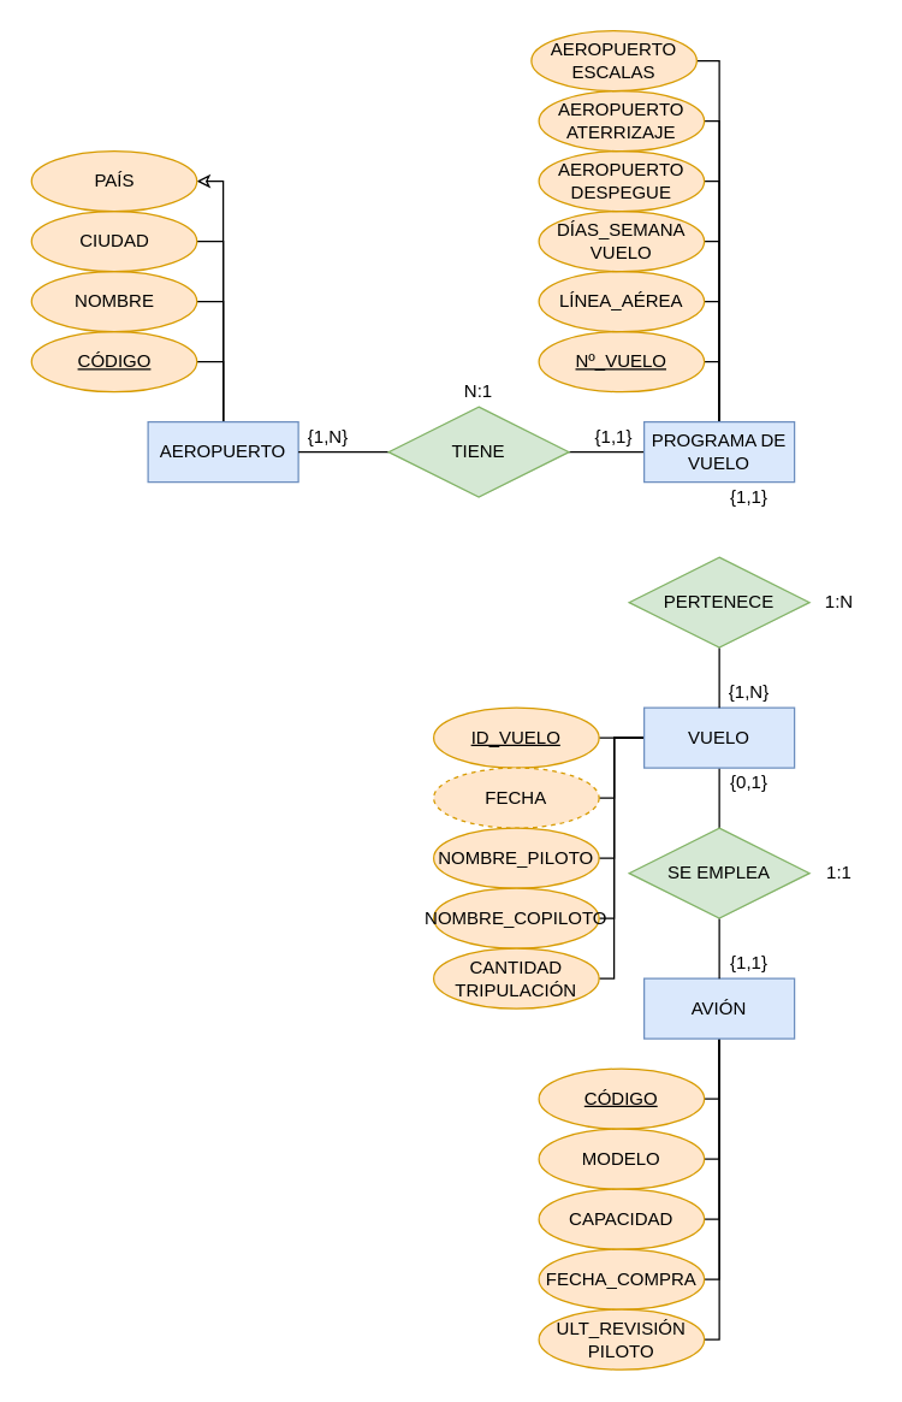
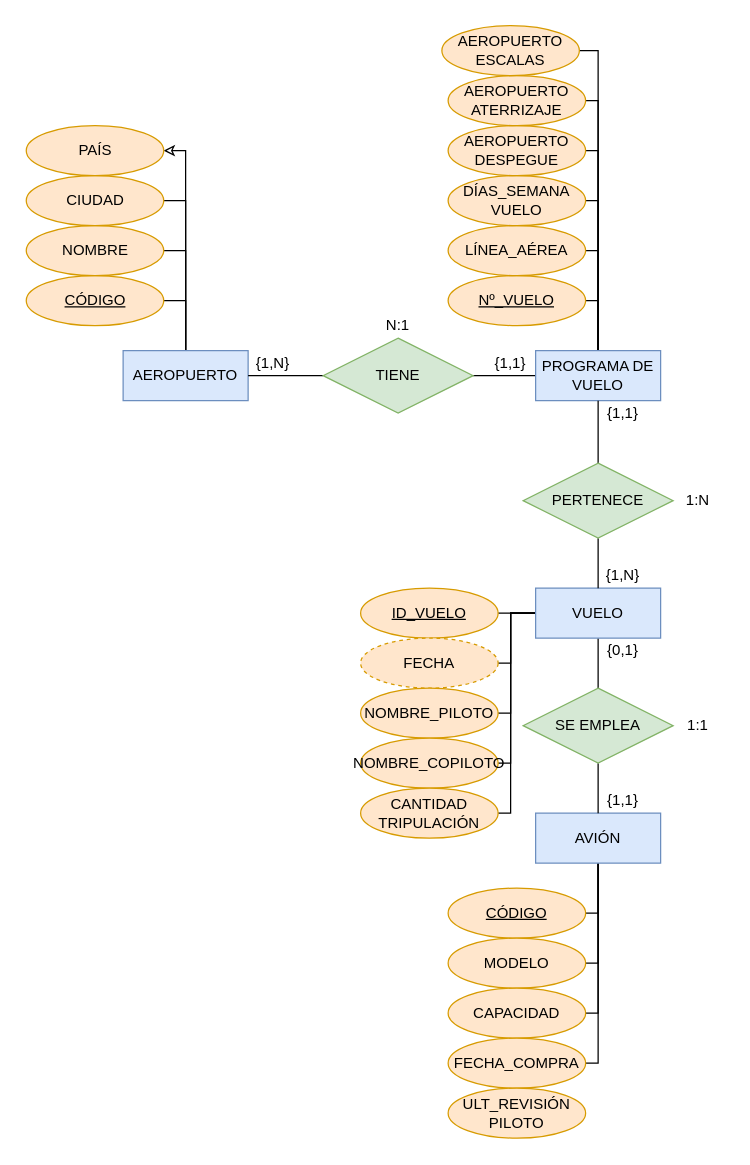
+ <mxCell id="37" style="edgeStyle=orthogonalEdgeStyle;rounded=0;orthogonalLoop=1;jettySize=auto;html=1;exitX=0.5;exitY=0;exitDx=0;exitDy=0;entryX=0.5;entryY=1;entryDx=0;entryDy=0;endArrow=none;endFill=0;" edge="1" parent="1" source="38" target="19"><mxGeometry relative="1" as="geometry" /></mxCell>
- <mxCell id="28" style="edgeStyle=orthogonalEdgeStyle;rounded=0;orthogonalLoop=1;jettySize=auto;html=1;exitX=0.5;exitY=1;exitDx=0;exitDy=0;entryX=1;entryY=0.5;entryDx=0;entryDy=0;endArrow=none;endFill=0;" edge="1" parent="1" source="33" target="50"><mxGeometry relative="1" as="geometry"><Array as="points"><mxPoint x="478" y="890" /></Array></mxGeometry></mxCell>
